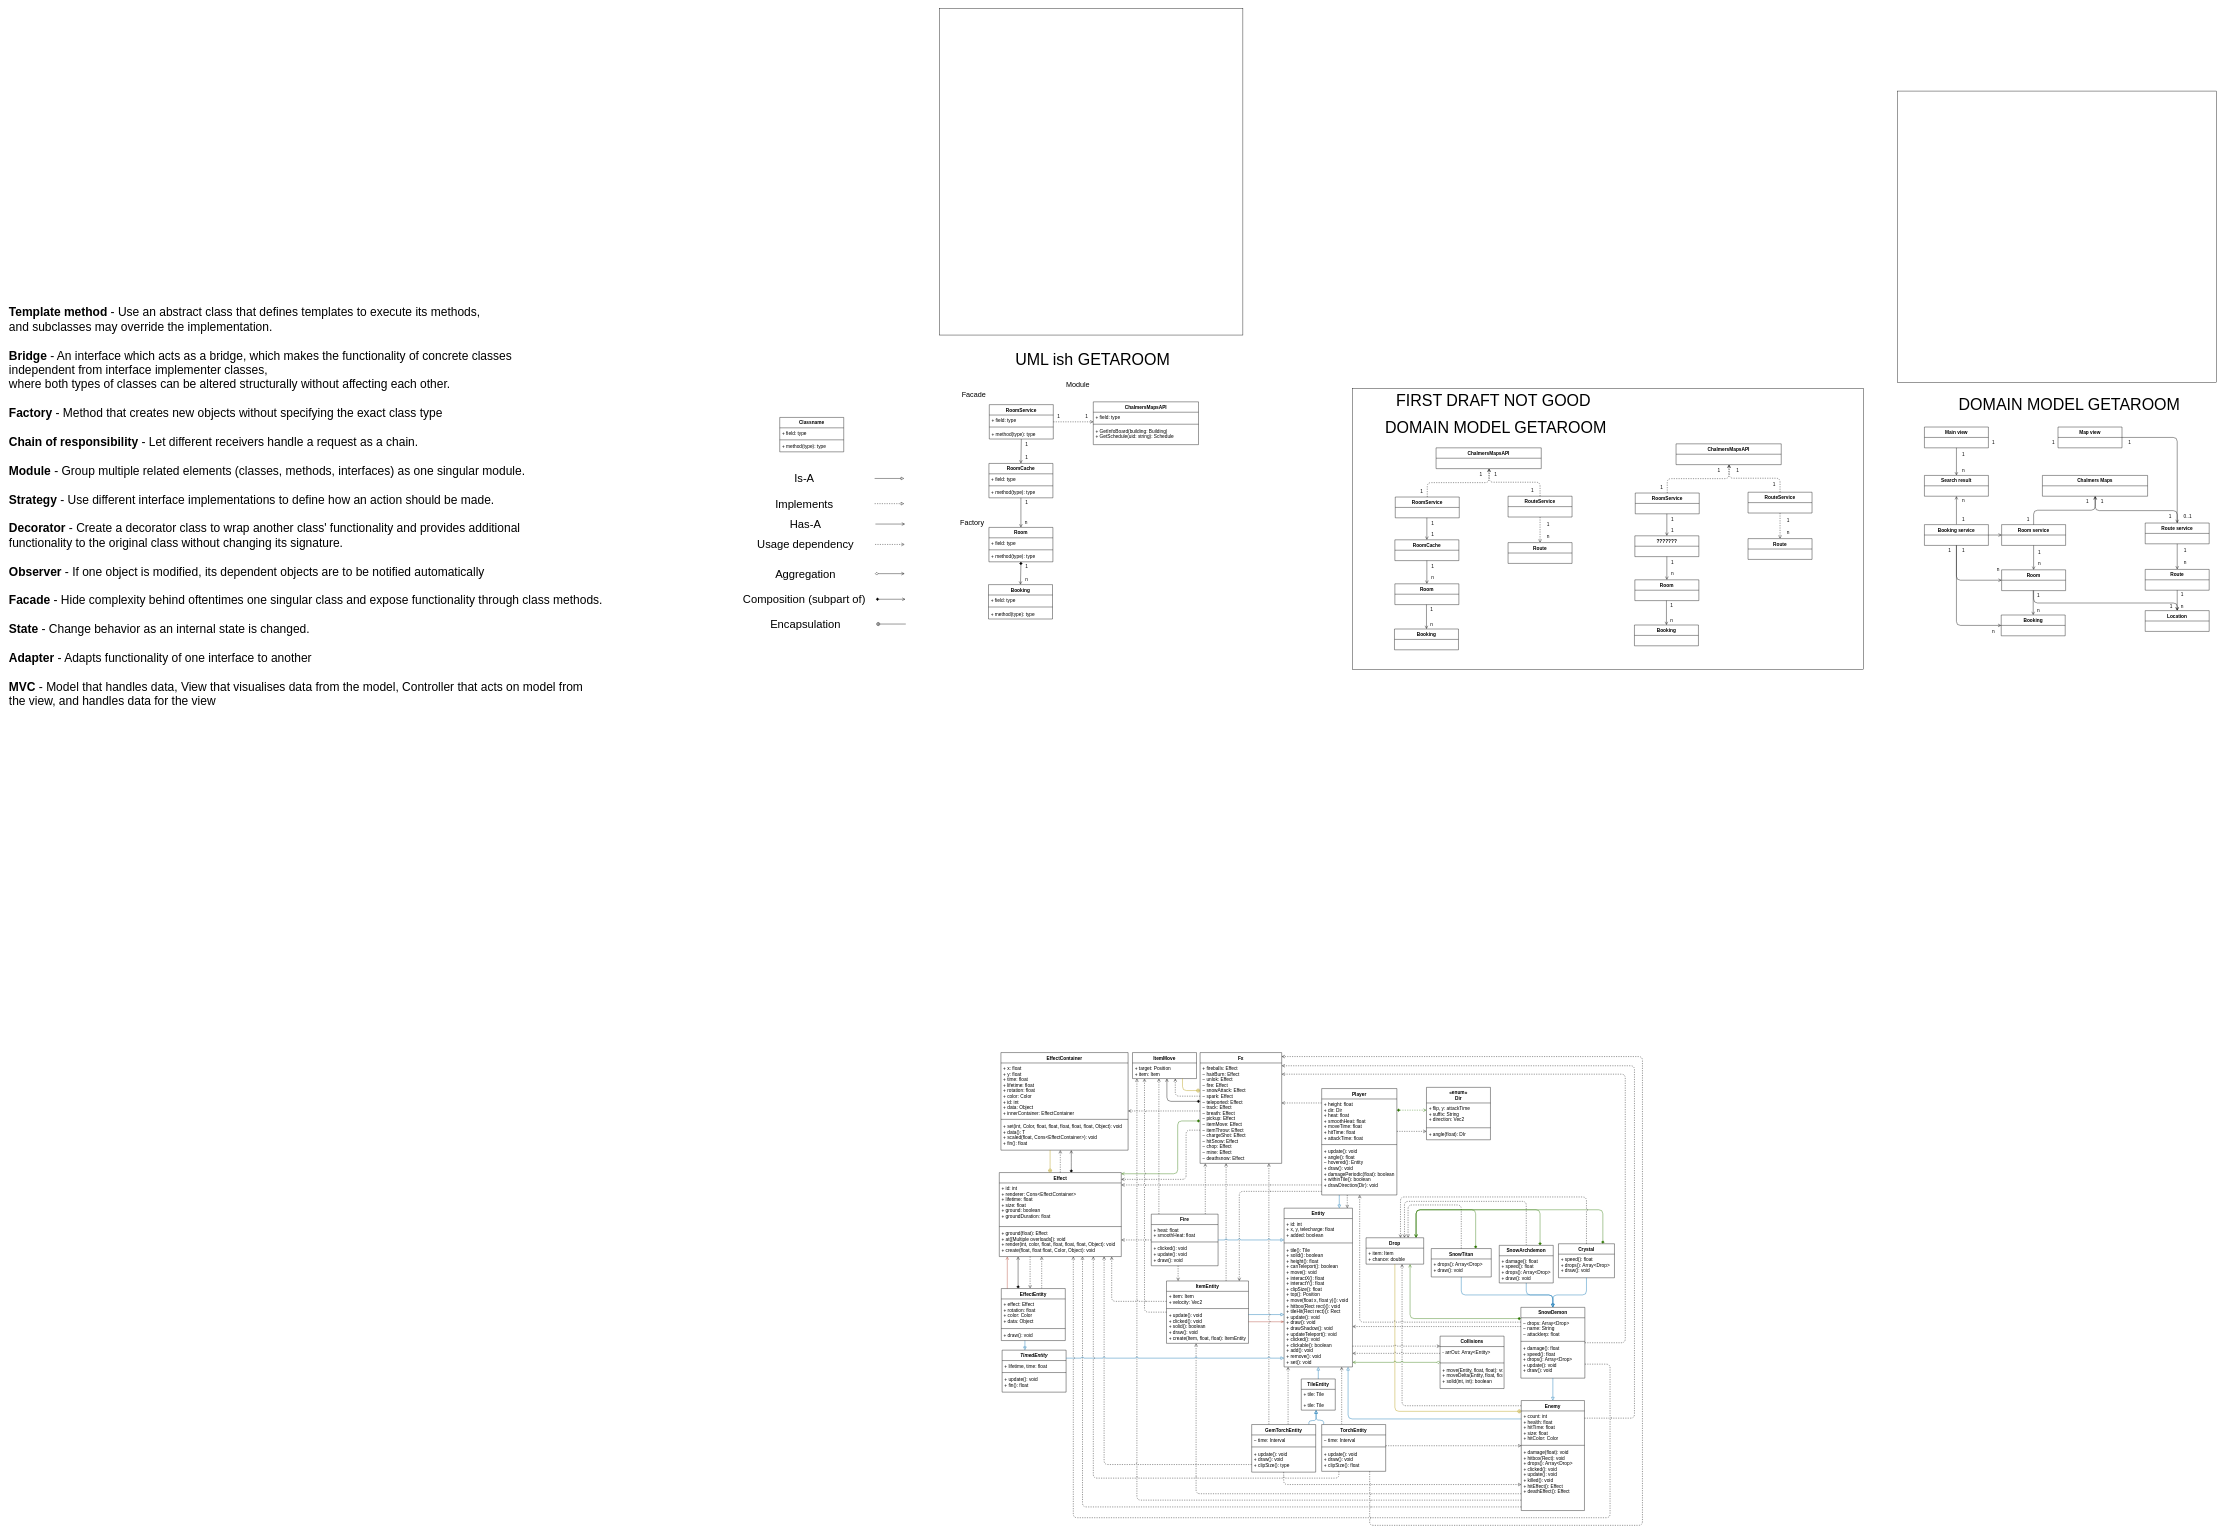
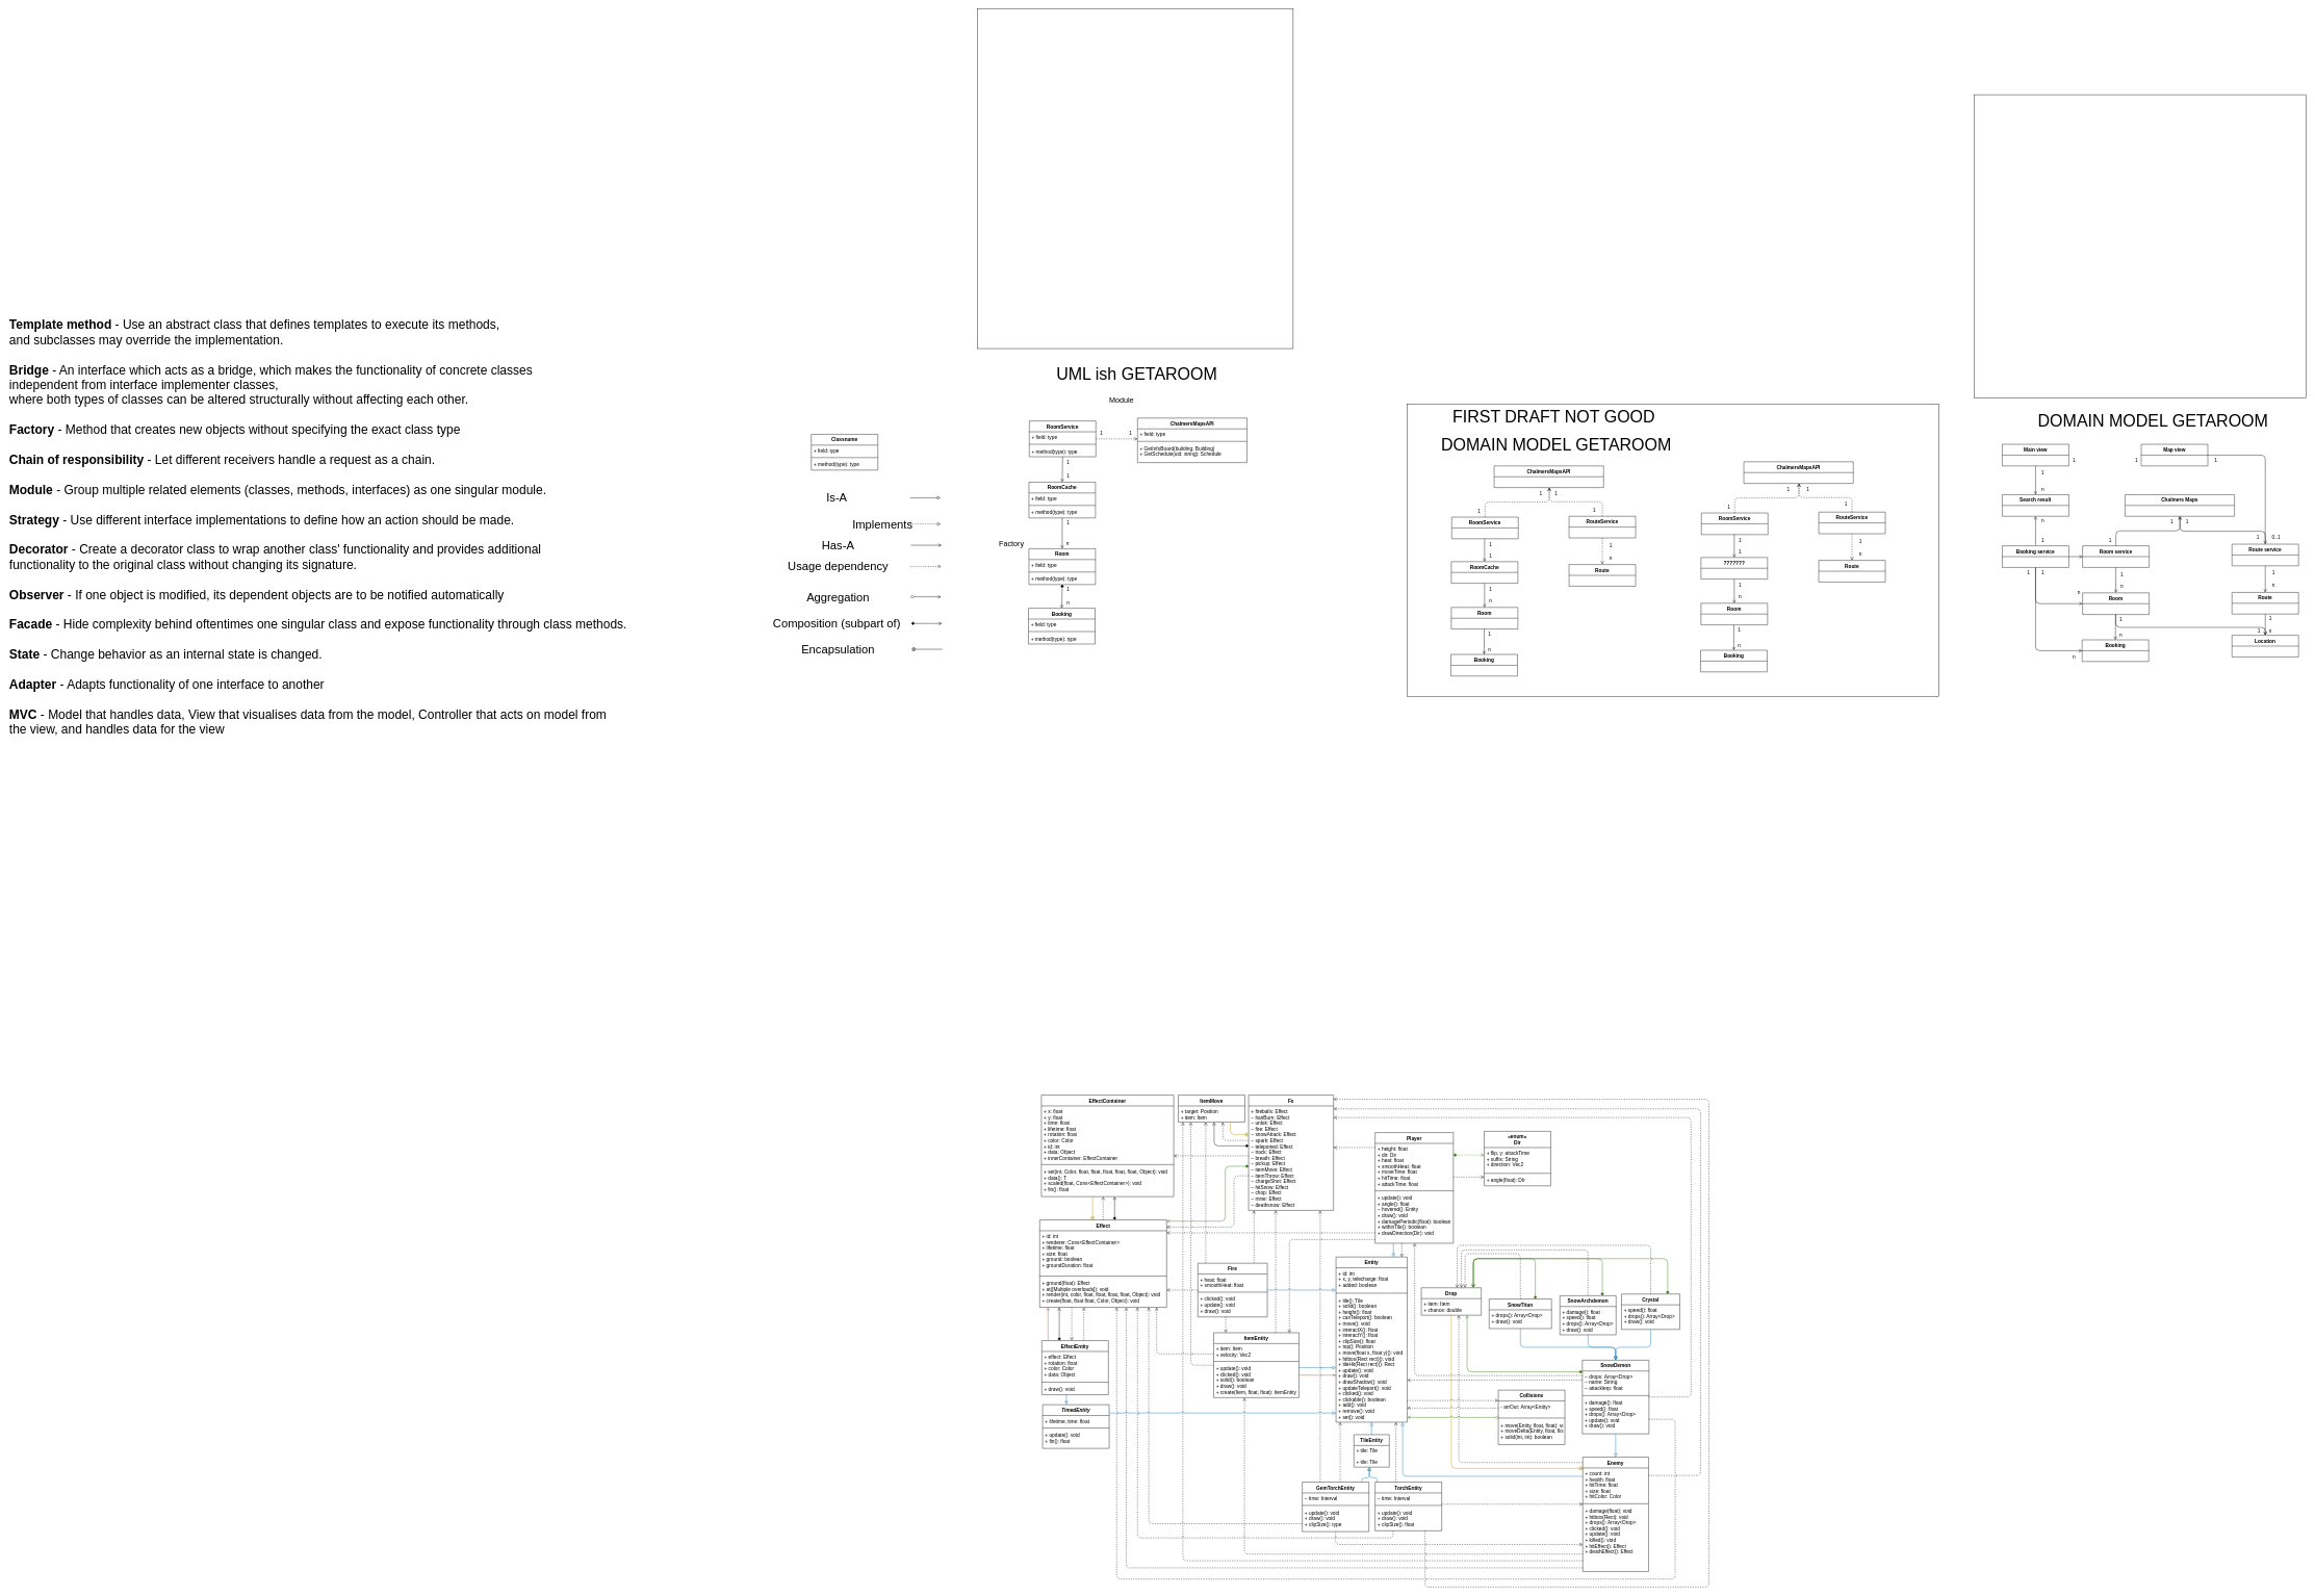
- <mxCell id="186" value="&lt;font style=&quot;font-size: 18px&quot;&gt;Facade&lt;/font&gt;" style="text;html=1;align=center;verticalAlign=middle;resizable=0;points=[];autosize=1;strokeColor=none;fillColor=none;fontSize=30;" parent="1" vertex="1"><mxGeometry x="2399" y="960" width="70" height="44" as="geometry" /></mxCell>
- <mxCell id="6" value="&lt;font style=&quot;font-size: 28px ; font-weight: normal&quot;&gt;Implements&lt;/font&gt;" style="text;strokeColor=none;fillColor=none;html=1;fontSize=24;fontStyle=1;verticalAlign=middle;align=center;dashed=1;dashPattern=1 1;" parent="1" vertex="1"><mxGeometry x="1903.25" y="1239" width="214" height="40" as="geometry" /></mxCell>
+ <mxCell id="6" value="&lt;font style=&quot;font-size: 28px ; font-weight: normal&quot;&gt;Implements&lt;/font&gt;" style="text;strokeColor=none;fillColor=none;html=1;fontSize=24;fontStyle=1;verticalAlign=middle;align=center;dashed=1;dashPattern=1 1;" parent="1" vertex="1"><mxGeometry x="2013.25" y="1239" width="214" height="40" as="geometry" /></mxCell>
